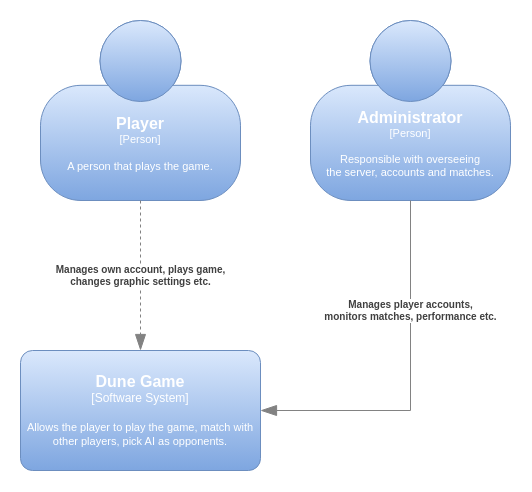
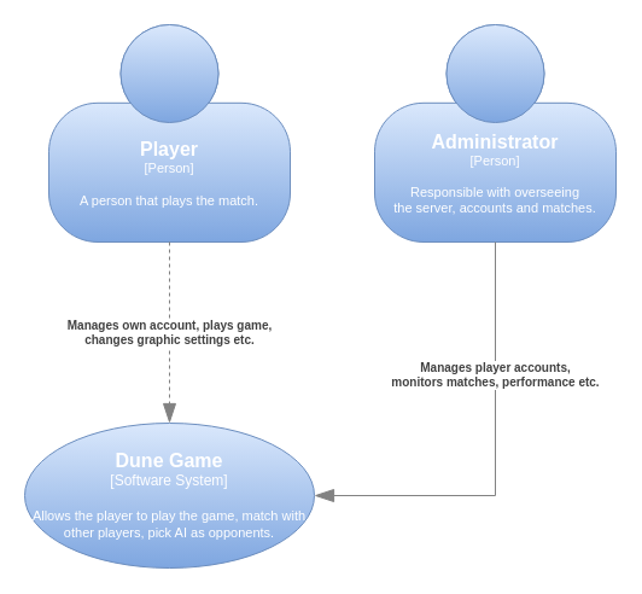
- <mxCell id="2" value="&lt;font style=&quot;font-size: 16px&quot;&gt;&lt;b&gt;Player&lt;/b&gt;&lt;/font&gt;&lt;div&gt;[Person]&lt;/div&gt;&lt;br&gt;&lt;div&gt;&lt;font style=&quot;font-size: 11px&quot;&gt;&lt;font&gt;A person that plays the game.&lt;/font&gt;&lt;/font&gt;&lt;/div&gt;" style="html=1;fontSize=11;dashed=0;whiteSpace=wrap;shape=mxgraph.c4.person2;align=center;metaEdit=1;points=[[0.5,0,0],[1,0.5,0],[1,0.75,0],[0.75,1,0],[0.5,1,0],[0.25,1,0],[0,0.75,0],[0,0.5,0]];resizable=0;fillColor=#dae8fc;strokeColor=#6c8ebf;gradientColor=#7ea6e0;shadow=0;labelBackgroundColor=none;labelBorderColor=none;textShadow=0;fontColor=#FFFFFF;" parent="1" vertex="1"><mxGeometry x="40" y="20" width="200" height="180" as="geometry" /></mxCell>
+ <mxCell id="2" value="&lt;font style=&quot;font-size: 16px&quot;&gt;&lt;b&gt;Player&lt;/b&gt;&lt;/font&gt;&lt;div&gt;[Person]&lt;/div&gt;&lt;br&gt;&lt;div&gt;&lt;font style=&quot;font-size: 11px&quot;&gt;&lt;font&gt;A person that plays the match.&lt;/font&gt;&lt;/font&gt;&lt;/div&gt;" style="html=1;fontSize=11;dashed=0;whiteSpace=wrap;shape=mxgraph.c4.person2;align=center;metaEdit=1;points=[[0.5,0,0],[1,0.5,0],[1,0.75,0],[0.75,1,0],[0.5,1,0],[0.25,1,0],[0,0.75,0],[0,0.5,0]];resizable=0;fillColor=#dae8fc;strokeColor=#6c8ebf;gradientColor=#7ea6e0;shadow=0;labelBackgroundColor=none;labelBorderColor=none;textShadow=0;fontColor=#FFFFFF;" parent="1" vertex="1"><mxGeometry x="40" y="20" width="200" height="180" as="geometry" /></mxCell>
- <mxCell id="3" value="&lt;font style=&quot;font-size: 16px&quot;&gt;&lt;b&gt;Dune Game&lt;/b&gt;&lt;/font&gt;&lt;div&gt;[Software System]&lt;/div&gt;&lt;br&gt;&lt;div&gt;&lt;font style=&quot;font-size: 11px&quot;&gt;&lt;font&gt;Allows the player to play the game, match with other players, pick AI as opponents.&lt;/font&gt;&lt;/font&gt;&lt;/div&gt;" style="rounded=1;whiteSpace=wrap;html=1;labelBackgroundColor=none;fillColor=#dae8fc;align=center;arcSize=10;strokeColor=#6c8ebf;metaEdit=1;resizable=0;points=[[0.25,0,0],[0.5,0,0],[0.75,0,0],[1,0.25,0],[1,0.5,0],[1,0.75,0],[0.75,1,0],[0.5,1,0],[0.25,1,0],[0,0.75,0],[0,0.5,0],[0,0.25,0]];gradientColor=#7ea6e0;fontColor=#FFFFFF;" parent="1" vertex="1"><mxGeometry x="20" y="350" width="240" height="120" as="geometry" /></mxCell>
+ <mxCell id="3" value="&lt;font style=&quot;font-size: 16px&quot;&gt;&lt;b&gt;Dune Game&lt;/b&gt;&lt;/font&gt;&lt;div&gt;[Software System]&lt;/div&gt;&lt;br&gt;&lt;div&gt;&lt;font style=&quot;font-size: 11px&quot;&gt;&lt;font&gt;Allows the player to play the game, match with other players, pick AI as opponents.&lt;/font&gt;&lt;/font&gt;&lt;/div&gt;" style="ellipse;whiteSpace=wrap;html=1;labelBackgroundColor=none;fillColor=#dae8fc;align=center;arcSize=10;strokeColor=#6c8ebf;metaEdit=1;resizable=0;points=[[0.25,0,0],[0.5,0,0],[0.75,0,0],[1,0.25,0],[1,0.5,0],[1,0.75,0],[0.75,1,0],[0.5,1,0],[0.25,1,0],[0,0.75,0],[0,0.5,0],[0,0.25,0]];gradientColor=#7ea6e0;fontColor=#FFFFFF;" parent="1" vertex="1"><mxGeometry x="20" y="350" width="240" height="120" as="geometry" /></mxCell>
